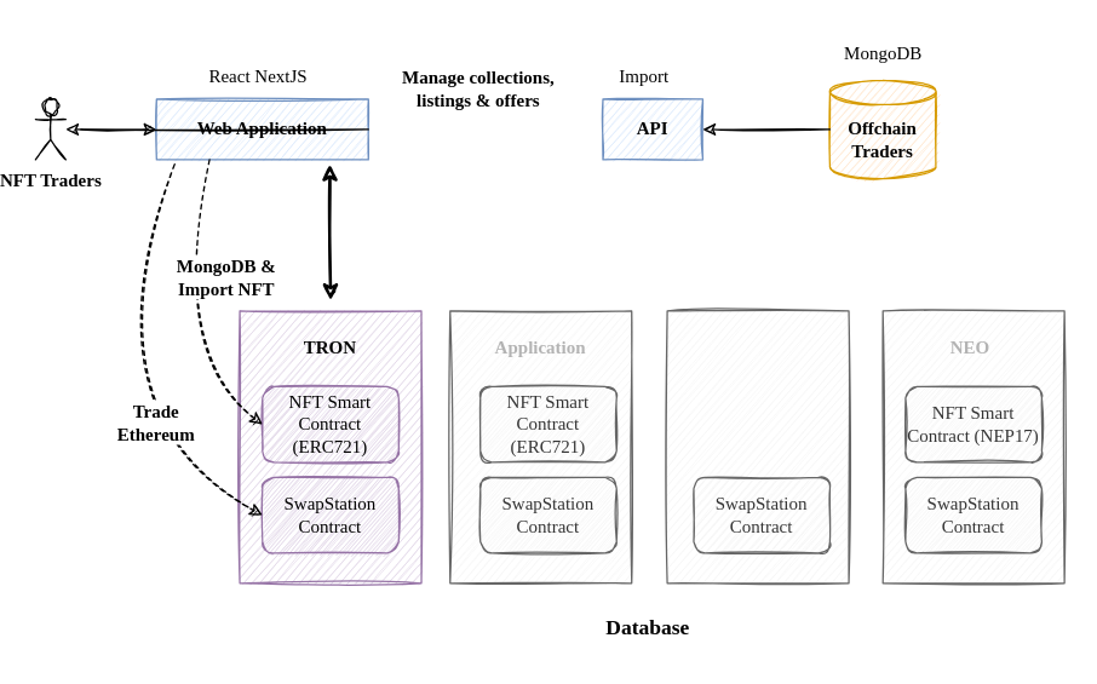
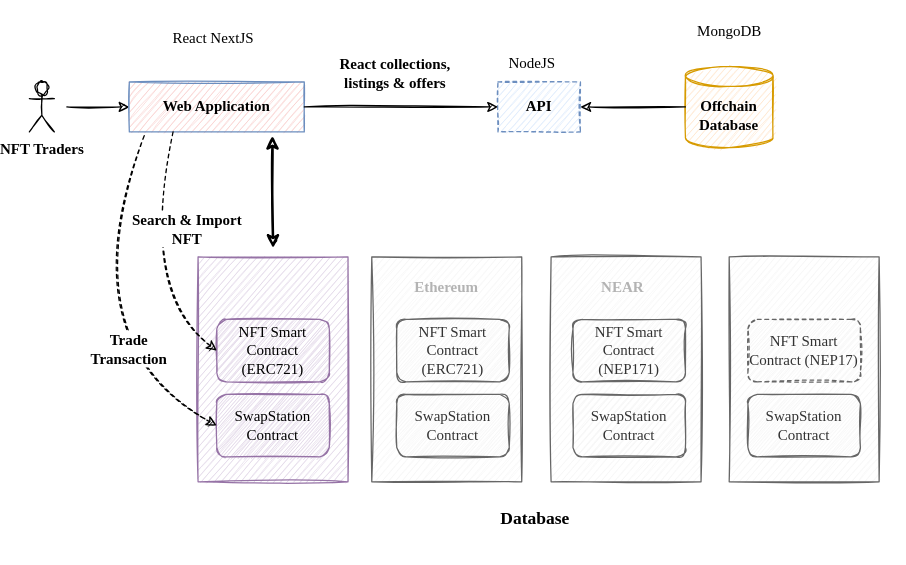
- <mxCell id="7" value="MongoDB" style="text;html=1;strokeColor=none;fillColor=none;align=center;verticalAlign=middle;whiteSpace=wrap;rounded=0;sketch=1;fontFamily=Comic Sans MS;" vertex="1" parent="1"><mxGeometry x="532.5" y="20" width="95" height="30" as="geometry" /></mxCell>
+ <mxCell id="7" value="MongoDB" style="text;html=1;strokeColor=none;fillColor=none;align=center;verticalAlign=middle;whiteSpace=wrap;rounded=0;sketch=1;fontFamily=Comic Sans MS;" vertex="1" parent="1"><mxGeometry x="532.5" y="10" width="95" height="30" as="geometry" /></mxCell>
- <mxCell id="8" value="React NextJS" style="text;html=1;strokeColor=none;fillColor=none;align=center;verticalAlign=middle;whiteSpace=wrap;rounded=0;sketch=1;fontFamily=Comic Sans MS;" vertex="1" parent="1"><mxGeometry x="120" y="35" width="95" height="30" as="geometry" /></mxCell>
+ <mxCell id="8" value="React NextJS" style="text;html=1;strokeColor=none;fillColor=none;align=center;verticalAlign=middle;whiteSpace=wrap;rounded=0;sketch=1;fontFamily=Comic Sans MS;" vertex="1" parent="1"><mxGeometry x="120" y="15" width="95" height="30" as="geometry" /></mxCell>
- <mxCell id="34" value="Import" style="text;html=1;strokeColor=none;fillColor=none;align=center;verticalAlign=middle;whiteSpace=wrap;rounded=0;sketch=1;fontFamily=Comic Sans MS;" vertex="1" parent="1"><mxGeometry x="395" y="35" width="55" height="30" as="geometry" /></mxCell>
+ <mxCell id="34" value="NodeJS" style="text;html=1;strokeColor=none;fillColor=none;align=center;verticalAlign=middle;whiteSpace=wrap;rounded=0;sketch=1;fontFamily=Comic Sans MS;" vertex="1" parent="1"><mxGeometry x="395" y="35" width="55" height="30" as="geometry" /></mxCell>
- <mxCell id="29" value="Manage collections, listings &amp;amp; offers" style="text;html=1;strokeColor=none;fillColor=none;align=center;verticalAlign=middle;whiteSpace=wrap;rounded=0;sketch=1;fontFamily=Comic Sans MS;fontStyle=1" vertex="1" parent="1"><mxGeometry x="250" y="35" width="126" height="45" as="geometry" /></mxCell>
+ <mxCell id="29" value="React collections, listings &amp;amp; offers" style="text;html=1;strokeColor=none;fillColor=none;align=center;verticalAlign=middle;whiteSpace=wrap;rounded=0;sketch=1;fontFamily=Comic Sans MS;fontStyle=1" vertex="1" parent="1"><mxGeometry x="250" y="35" width="126" height="45" as="geometry" /></mxCell>
- <mxCell id="9" value="" style="endArrow=classic;html=1;rounded=0;exitX=1;exitY=0.5;exitDx=0;exitDy=0;sketch=1;" edge="1" parent="1" source="4" target="2"><mxGeometry width="50" height="50" relative="1" as="geometry"><mxPoint x="150" y="15" as="sourcePoint" /><mxPoint x="250" y="15" as="targetPoint" /></mxGeometry></mxCell>
+ <mxCell id="9" value="" style="endArrow=classic;html=1;rounded=0;exitX=1;exitY=0.5;exitDx=0;exitDy=0;entryX=0;entryY=0.5;entryDx=0;entryDy=0;sketch=1;" edge="1" parent="1" source="4" target="5"><mxGeometry width="50" height="50" relative="1" as="geometry"><mxPoint x="150" y="15" as="sourcePoint" /><mxPoint x="250" y="15" as="targetPoint" /></mxGeometry></mxCell>
- <mxCell id="4" value="Web Application" style="rounded=0;whiteSpace=wrap;html=1;sketch=1;fontFamily=Comic Sans MS;fontStyle=1;fillColor=#dae8fc;strokeColor=#6c8ebf;" vertex="1" parent="1"><mxGeometry x="100" y="65" width="140" height="40" as="geometry" /></mxCell>
+ <mxCell id="4" value="Web Application" style="rounded=0;whiteSpace=wrap;html=1;sketch=1;fontFamily=Comic Sans MS;fontStyle=1;fillColor=#f8cecc;strokeColor=#6c8ebf;" vertex="1" parent="1"><mxGeometry x="100" y="65" width="140" height="40" as="geometry" /></mxCell>
- <mxCell id="5" value="API" style="rounded=0;whiteSpace=wrap;html=1;sketch=1;fontFamily=Comic Sans MS;fontStyle=1;fillColor=#dae8fc;strokeColor=#6c8ebf;" vertex="1" parent="1"><mxGeometry x="395" y="65" width="66" height="40" as="geometry" /></mxCell>
+ <mxCell id="5" value="API" style="rounded=0;whiteSpace=wrap;html=1;sketch=1;fontFamily=Comic Sans MS;fontStyle=1;fillColor=#dae8fc;strokeColor=#6c8ebf;dashed=1;" vertex="1" parent="1"><mxGeometry x="395" y="65" width="66" height="40" as="geometry" /></mxCell>
- <mxCell id="6" value="Offchain Traders" style="shape=cylinder3;whiteSpace=wrap;html=1;boundedLbl=1;backgroundOutline=1;size=8;fontStyle=1;fontFamily=Comic Sans MS;sketch=1;fillColor=#ffe6cc;strokeColor=#d79b00;" vertex="1" parent="1"><mxGeometry x="545" y="52.5" width="70" height="65" as="geometry" /></mxCell>
+ <mxCell id="6" value="Offchain Database" style="shape=cylinder3;whiteSpace=wrap;html=1;boundedLbl=1;backgroundOutline=1;size=8;fontStyle=1;fontFamily=Comic Sans MS;sketch=1;fillColor=#ffe6cc;strokeColor=#d79b00;" vertex="1" parent="1"><mxGeometry x="545" y="52.5" width="70" height="65" as="geometry" /></mxCell>
- <mxCell id="31" value="MongoDB &amp;amp; Import NFT" style="text;html=1;align=center;verticalAlign=middle;whiteSpace=wrap;rounded=0;sketch=1;fontFamily=Comic Sans MS;labelBackgroundColor=default;fontStyle=1" vertex="1" parent="1"><mxGeometry x="100" y="160" width="93" height="45" as="geometry" /></mxCell>
+ <mxCell id="31" value="Search &amp;amp; Import NFT" style="text;html=1;align=center;verticalAlign=middle;whiteSpace=wrap;rounded=0;sketch=1;fontFamily=Comic Sans MS;labelBackgroundColor=default;fontStyle=1" vertex="1" parent="1"><mxGeometry x="100" y="160" width="93" height="45" as="geometry" /></mxCell>
- <mxCell id="15" value="TRON" style="text;html=1;strokeColor=none;fillColor=none;align=center;verticalAlign=middle;whiteSpace=wrap;rounded=0;sketch=1;fontFamily=Comic Sans MS;fontStyle=1" vertex="1" parent="1"><mxGeometry x="165" y="215" width="100" height="30" as="geometry" /></mxCell>
- <mxCell id="17" value="Application" style="text;html=1;strokeColor=none;fillColor=none;align=center;verticalAlign=middle;whiteSpace=wrap;rounded=0;sketch=1;fontFamily=Comic Sans MS;fontStyle=1;fontColor=#B3B3B3;" vertex="1" parent="1"><mxGeometry x="304" y="215" width="100" height="30" as="geometry" /></mxCell>
+ <mxCell id="17" value="Ethereum" style="text;html=1;strokeColor=none;fillColor=none;align=center;verticalAlign=middle;whiteSpace=wrap;rounded=0;sketch=1;fontFamily=Comic Sans MS;fontStyle=1;fontColor=#B3B3B3;" vertex="1" parent="1"><mxGeometry x="304" y="215" width="100" height="30" as="geometry" /></mxCell>
+ <mxCell id="19" value="NEAR" style="text;html=1;strokeColor=none;fillColor=none;align=center;verticalAlign=middle;whiteSpace=wrap;rounded=0;sketch=1;fontFamily=Comic Sans MS;fontStyle=1;fontColor=#B3B3B3;" vertex="1" parent="1"><mxGeometry x="445" y="215" width="100" height="30" as="geometry" /></mxCell>
- <mxCell id="21" value="NEO" style="text;html=1;strokeColor=none;fillColor=none;align=center;verticalAlign=middle;whiteSpace=wrap;rounded=0;sketch=1;fontFamily=Comic Sans MS;fontStyle=1;fontColor=#B3B3B3;" vertex="1" parent="1"><mxGeometry x="587.5" y="215" width="100" height="30" as="geometry" /></mxCell>
- <mxCell id="33" value="Trade Ethereum" style="text;html=1;strokeColor=none;fillColor=none;align=center;verticalAlign=middle;whiteSpace=wrap;rounded=0;sketch=1;fontFamily=Comic Sans MS;labelBackgroundColor=default;fontStyle=1" vertex="1" parent="1"><mxGeometry x="60" y="255" width="80" height="47.5" as="geometry" /></mxCell>
+ <mxCell id="33" value="Trade Transaction" style="text;html=1;strokeColor=none;fillColor=none;align=center;verticalAlign=middle;whiteSpace=wrap;rounded=0;sketch=1;fontFamily=Comic Sans MS;labelBackgroundColor=default;fontStyle=1" vertex="1" parent="1"><mxGeometry x="60" y="255" width="80" height="47.5" as="geometry" /></mxCell>
+ <mxCell id="25" value="NFT Smart Contract (NEP171)" style="rounded=1;whiteSpace=wrap;html=1;sketch=1;fontFamily=Comic Sans MS;fillColor=#f5f5f5;strokeColor=#666666;fontColor=#333333;" vertex="1" parent="1"><mxGeometry x="455" y="255" width="90" height="50" as="geometry" /></mxCell>
- <mxCell id="27" value="NFT Smart Contract (NEP17)" style="rounded=1;whiteSpace=wrap;html=1;sketch=1;fontFamily=Comic Sans MS;fillColor=#f5f5f5;strokeColor=#666666;fontColor=#333333;" vertex="1" parent="1"><mxGeometry x="595" y="255" width="90" height="50" as="geometry" /></mxCell>
+ <mxCell id="27" value="NFT Smart Contract (NEP17)" style="rounded=1;whiteSpace=wrap;html=1;sketch=1;fontFamily=Comic Sans MS;fillColor=#f5f5f5;strokeColor=#666666;fontColor=#333333;dashed=1;" vertex="1" parent="1"><mxGeometry x="595" y="255" width="90" height="50" as="geometry" /></mxCell>
